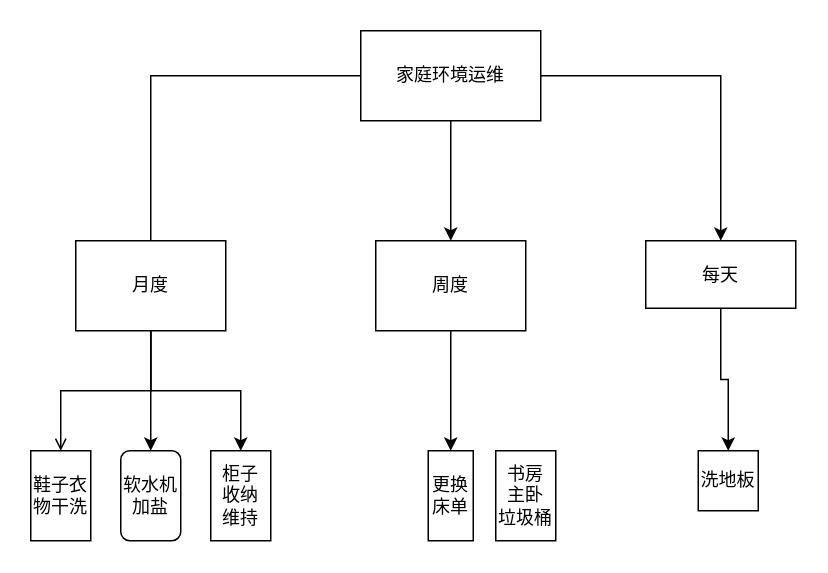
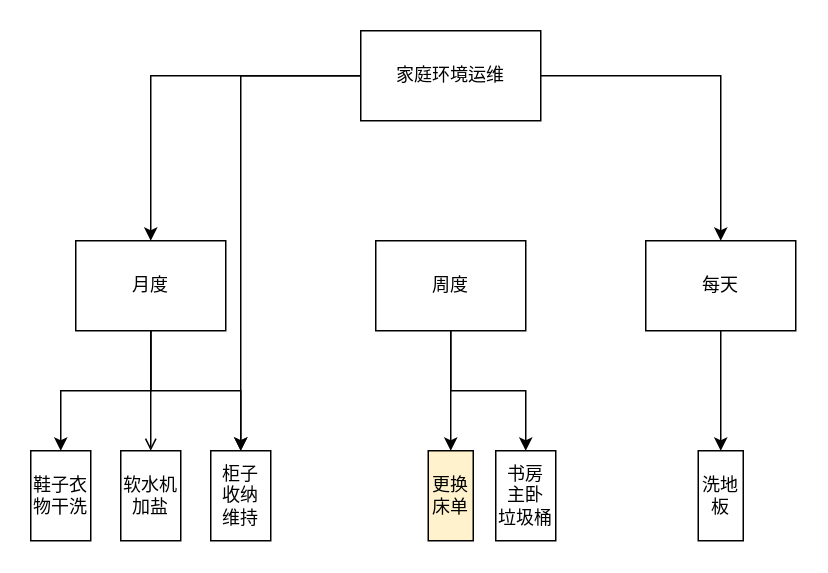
- <mxCell id="3" style="edgeStyle=orthogonalEdgeStyle;rounded=0;orthogonalLoop=1;jettySize=auto;html=1;" edge="1" parent="1" source="5" target="12"><mxGeometry relative="1" as="geometry" /></mxCell>
+ <mxCell id="3" style="edgeStyle=orthogonalEdgeStyle;rounded=0;orthogonalLoop=1;jettySize=auto;html=1;" edge="1" parent="1" source="5" target="19"><mxGeometry relative="1" as="geometry" /></mxCell>
- <mxCell id="2" value="" style="edgeStyle=orthogonalEdgeStyle;rounded=0;orthogonalLoop=1;jettySize=auto;html=1;endArrow=none;" edge="1" parent="1" source="5" target="9"><mxGeometry relative="1" as="geometry" /></mxCell>
+ <mxCell id="2" value="" style="edgeStyle=orthogonalEdgeStyle;rounded=0;orthogonalLoop=1;jettySize=auto;html=1;" edge="1" parent="1" source="5" target="9"><mxGeometry relative="1" as="geometry" /></mxCell>
- <mxCell id="14" value="每天" style="rounded=0;whiteSpace=wrap;html=1;" vertex="1" parent="1"><mxGeometry x="430" y="160" width="100" height="45" as="geometry" /></mxCell>
+ <mxCell id="14" value="每天" style="rounded=0;whiteSpace=wrap;html=1;" vertex="1" parent="1"><mxGeometry x="430" y="160" width="100" height="60" as="geometry" /></mxCell>
+ <mxCell id="11" style="edgeStyle=orthogonalEdgeStyle;rounded=0;orthogonalLoop=1;jettySize=auto;html=1;entryX=0.5;entryY=0;entryDx=0;entryDy=0;" edge="1" parent="1" source="12" target="20"><mxGeometry relative="1" as="geometry" /></mxCell>
- <mxCell id="6" value="" style="edgeStyle=orthogonalEdgeStyle;rounded=0;orthogonalLoop=1;jettySize=auto;html=1;" edge="1" parent="1" source="9" target="15"><mxGeometry relative="1" as="geometry" /></mxCell>
+ <mxCell id="6" value="" style="edgeStyle=orthogonalEdgeStyle;rounded=0;orthogonalLoop=1;jettySize=auto;html=1;endArrow=open;" edge="1" parent="1" source="9" target="15"><mxGeometry relative="1" as="geometry" /></mxCell>
- <mxCell id="7" style="edgeStyle=orthogonalEdgeStyle;rounded=0;orthogonalLoop=1;jettySize=auto;html=1;entryX=0.5;entryY=0;entryDx=0;entryDy=0;endArrow=open;" edge="1" parent="1" source="9" target="18"><mxGeometry relative="1" as="geometry" /></mxCell>
+ <mxCell id="7" style="edgeStyle=orthogonalEdgeStyle;rounded=0;orthogonalLoop=1;jettySize=auto;html=1;entryX=0.5;entryY=0;entryDx=0;entryDy=0;" edge="1" parent="1" source="9" target="18"><mxGeometry relative="1" as="geometry" /></mxCell>
- <mxCell id="17" value="洗地板" style="rounded=0;whiteSpace=wrap;html=1;" vertex="1" parent="1"><mxGeometry x="465" y="300" width="40" height="40" as="geometry" /></mxCell>
+ <mxCell id="17" value="洗地板" style="rounded=0;whiteSpace=wrap;html=1;" vertex="1" parent="1"><mxGeometry x="465" y="300" width="30" height="60" as="geometry" /></mxCell>
- <mxCell id="15" value="软水机加盐" style="whiteSpace=wrap;html=1;rounded=1;" vertex="1" parent="1"><mxGeometry x="80" y="300" width="40" height="60" as="geometry" /></mxCell>
+ <mxCell id="15" value="软水机加盐" style="rounded=0;whiteSpace=wrap;html=1;" vertex="1" parent="1"><mxGeometry x="80" y="300" width="40" height="60" as="geometry" /></mxCell>
- <mxCell id="16" value="更换床单" style="rounded=0;whiteSpace=wrap;html=1;" vertex="1" parent="1"><mxGeometry x="285" y="300" width="30" height="60" as="geometry" /></mxCell>
+ <mxCell id="16" value="更换床单" style="rounded=0;whiteSpace=wrap;html=1;fillColor=#fff2cc;" vertex="1" parent="1"><mxGeometry x="285" y="300" width="30" height="60" as="geometry" /></mxCell>
